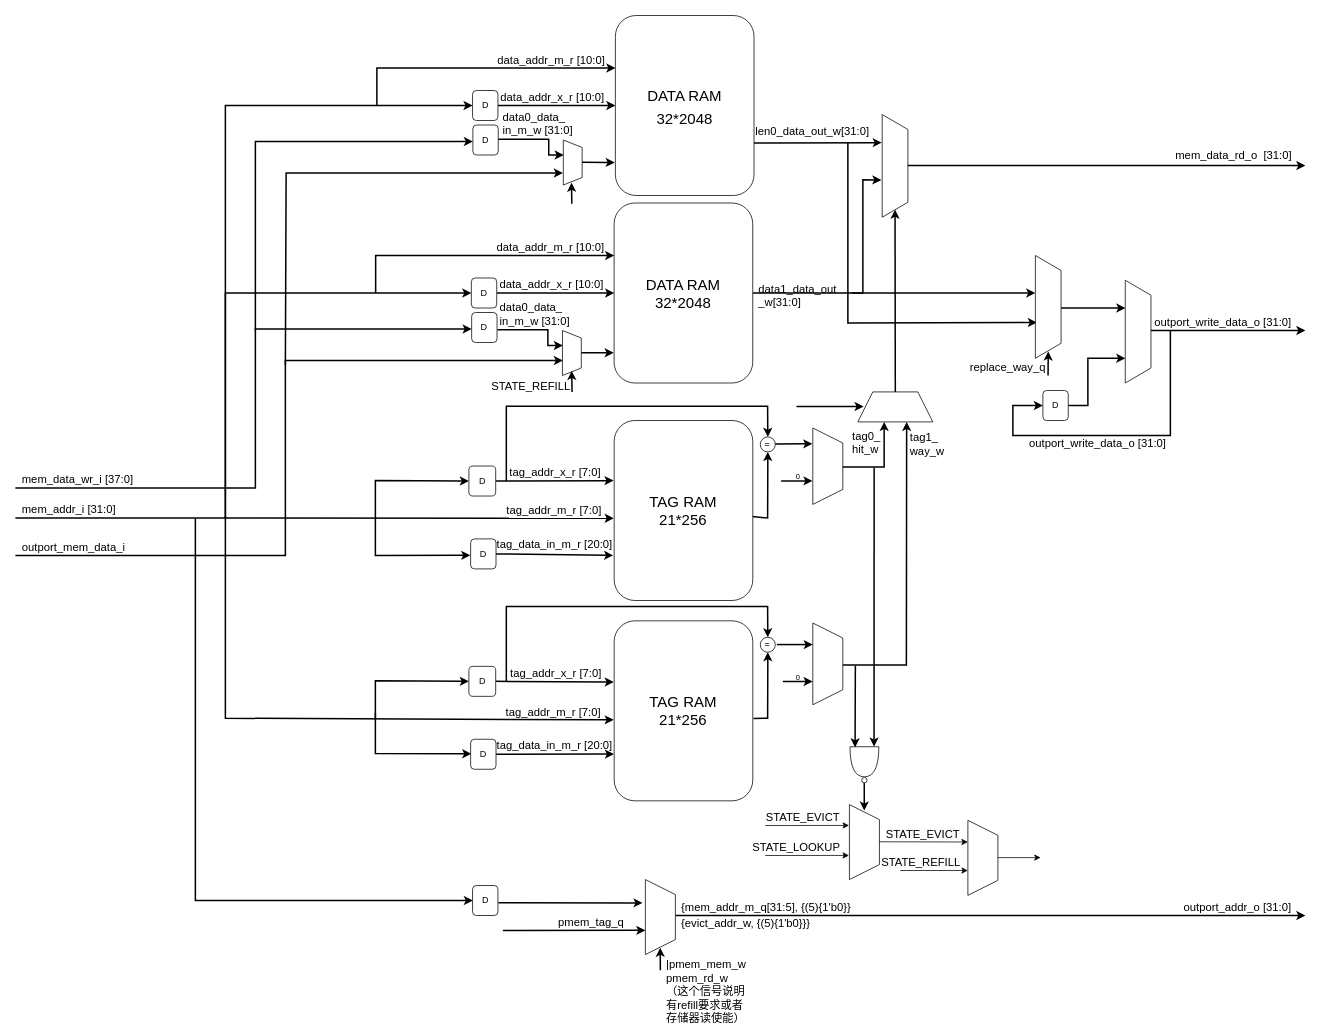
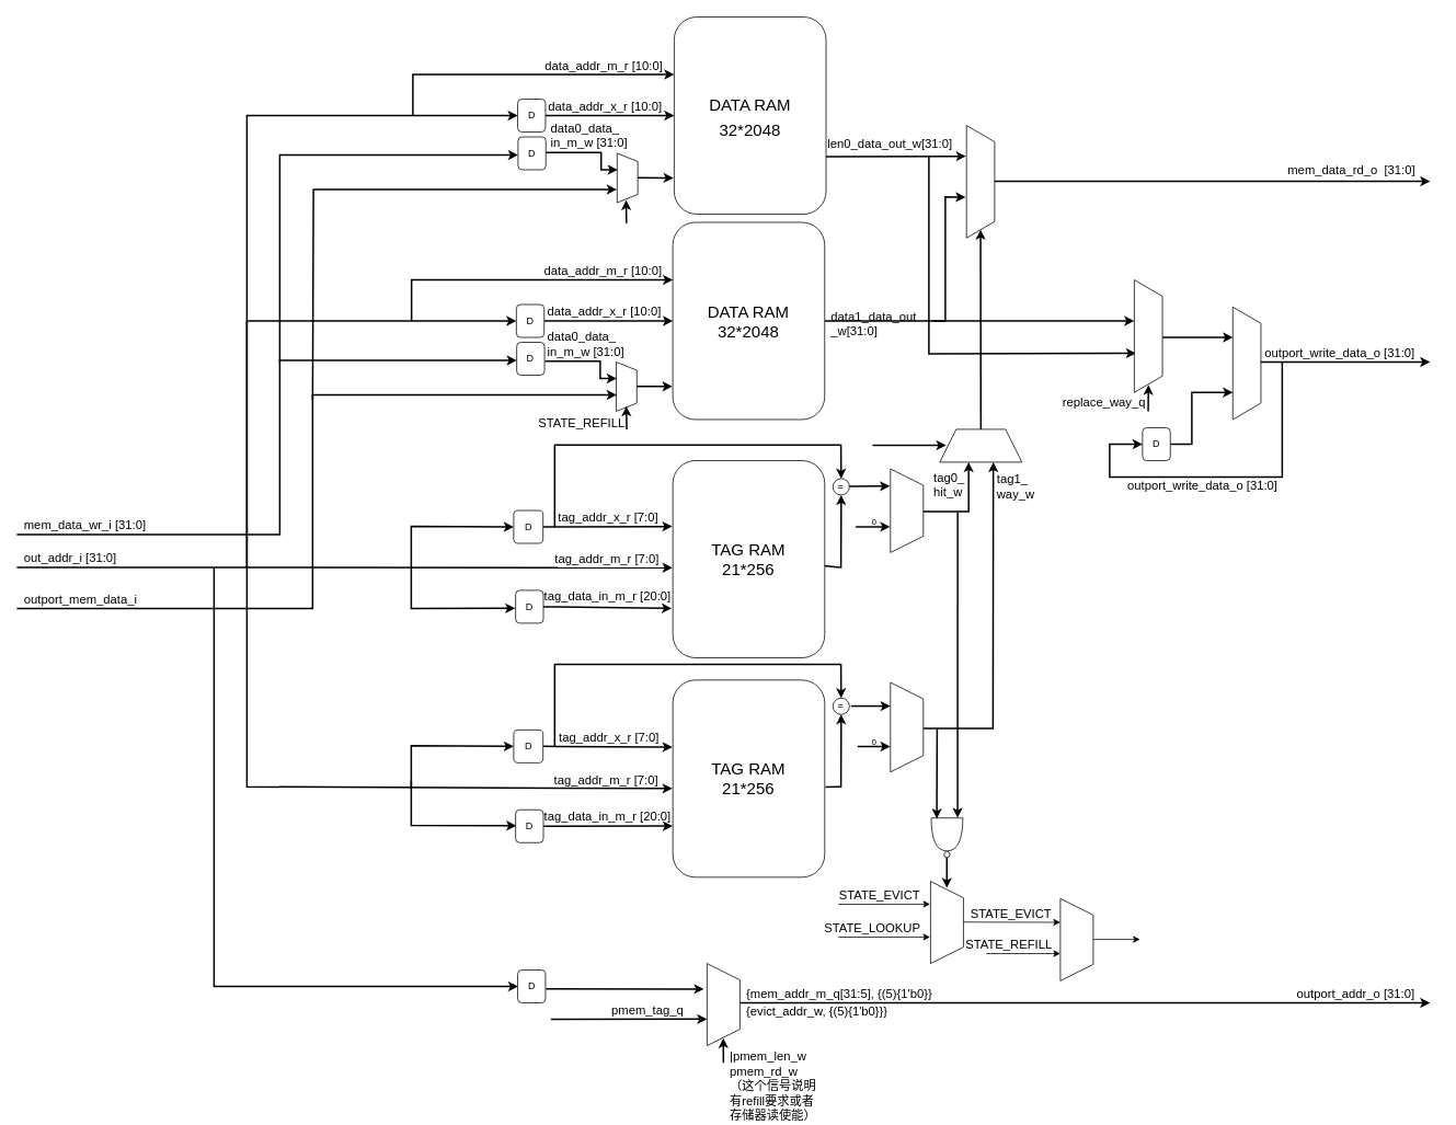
- <mxCell id="55" value="mem_data_wr_i [37:0]" style="text;whiteSpace=wrap;html=1;fontSize=15;fontStyle=0" parent="1" vertex="1"><mxGeometry x="27" y="623.41" width="160" height="40.31" as="geometry" /></mxCell>
+ <mxCell id="55" value="mem_data_wr_i [31:0]" style="text;whiteSpace=wrap;html=1;fontSize=15;fontStyle=0" parent="1" vertex="1"><mxGeometry x="27" y="623.41" width="160" height="40.31" as="geometry" /></mxCell>
- <mxCell id="30" value="mem_addr_i [31:0]" style="text;whiteSpace=wrap;html=1;fontSize=15;fontStyle=0" parent="1" vertex="1"><mxGeometry x="27" y="662.69" width="150" height="27" as="geometry" /></mxCell>
+ <mxCell id="30" value="out_addr_i [31:0]" style="text;whiteSpace=wrap;html=1;fontSize=15;fontStyle=0" parent="1" vertex="1"><mxGeometry x="27" y="662.69" width="150" height="27" as="geometry" /></mxCell>
- <mxCell id="101" value="|pmem_mem_w&#10;pmem_rd_w&#10;（这个信号说明有refill要求或者存储器读使能）" style="text;whiteSpace=wrap;fontSize=15;" parent="1" vertex="1"><mxGeometry x="886.46" y="1270" width="116.77" height="40" as="geometry" /></mxCell>
+ <mxCell id="101" value="|pmem_len_w&#10;pmem_rd_w&#10;（这个信号说明有refill要求或者存储器读使能）" style="text;whiteSpace=wrap;fontSize=15;" parent="1" vertex="1"><mxGeometry x="886.46" y="1270" width="116.77" height="40" as="geometry" /></mxCell>
